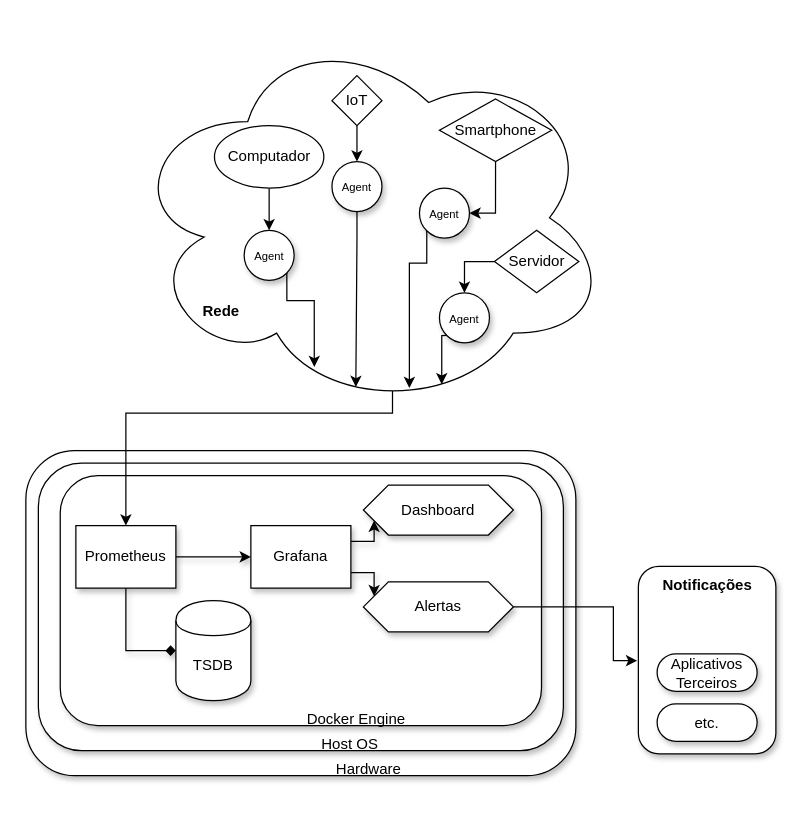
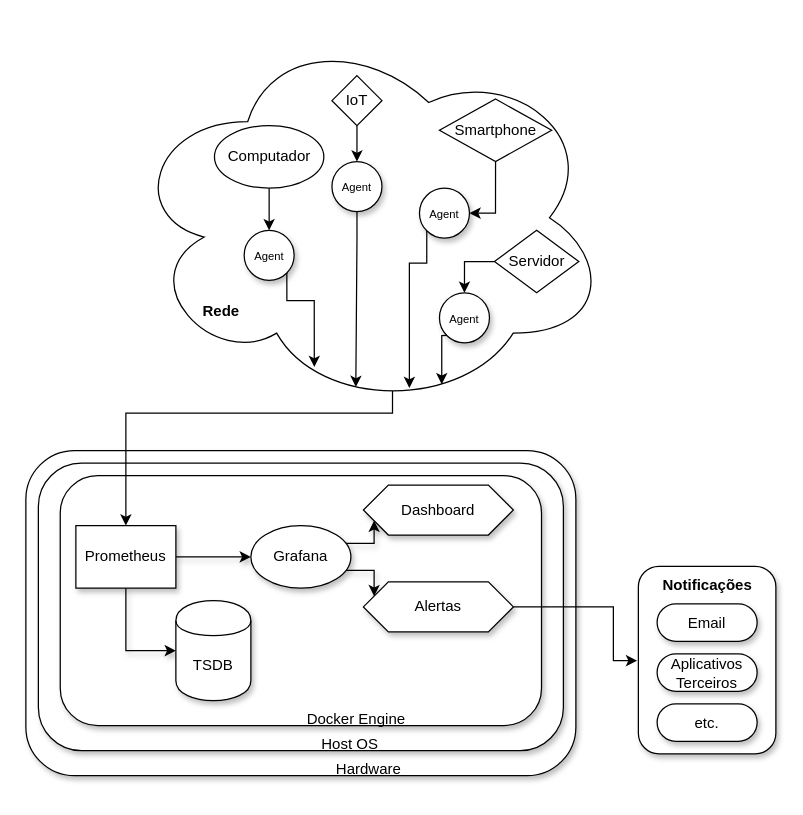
- <mxCell id="12" value="&lt;div&gt;Grafana&lt;/div&gt;" style="html=1;whiteSpace=wrap;shadow=1;" vertex="1" parent="1"><mxGeometry x="200" y="420" width="80" height="50" as="geometry" /></mxCell>
+ <mxCell id="12" value="&lt;div&gt;Grafana&lt;/div&gt;" style="ellipse;html=1;whiteSpace=wrap;shadow=1;" vertex="1" parent="1"><mxGeometry x="200" y="420" width="80" height="50" as="geometry" /></mxCell>
+ <mxCell id="22" value="Email" style="html=1;dashed=0;whiteSpace=wrap;shape=mxgraph.dfd.start;shadow=1;" vertex="1" parent="1"><mxGeometry x="525" y="482.5" width="80" height="30" as="geometry" /></mxCell>
- <mxCell id="7" style="edgeStyle=orthogonalEdgeStyle;rounded=0;orthogonalLoop=1;jettySize=auto;html=1;exitX=0.5;exitY=1;exitDx=0;exitDy=0;entryX=0;entryY=0.5;entryDx=0;entryDy=0;shadow=1;endArrow=diamond;" edge="1" parent="1" source="9" target="13"><mxGeometry relative="1" as="geometry" /></mxCell>
+ <mxCell id="7" style="edgeStyle=orthogonalEdgeStyle;rounded=0;orthogonalLoop=1;jettySize=auto;html=1;exitX=0.5;exitY=1;exitDx=0;exitDy=0;entryX=0;entryY=0.5;entryDx=0;entryDy=0;shadow=1;" edge="1" parent="1" source="9" target="13"><mxGeometry relative="1" as="geometry" /></mxCell>
